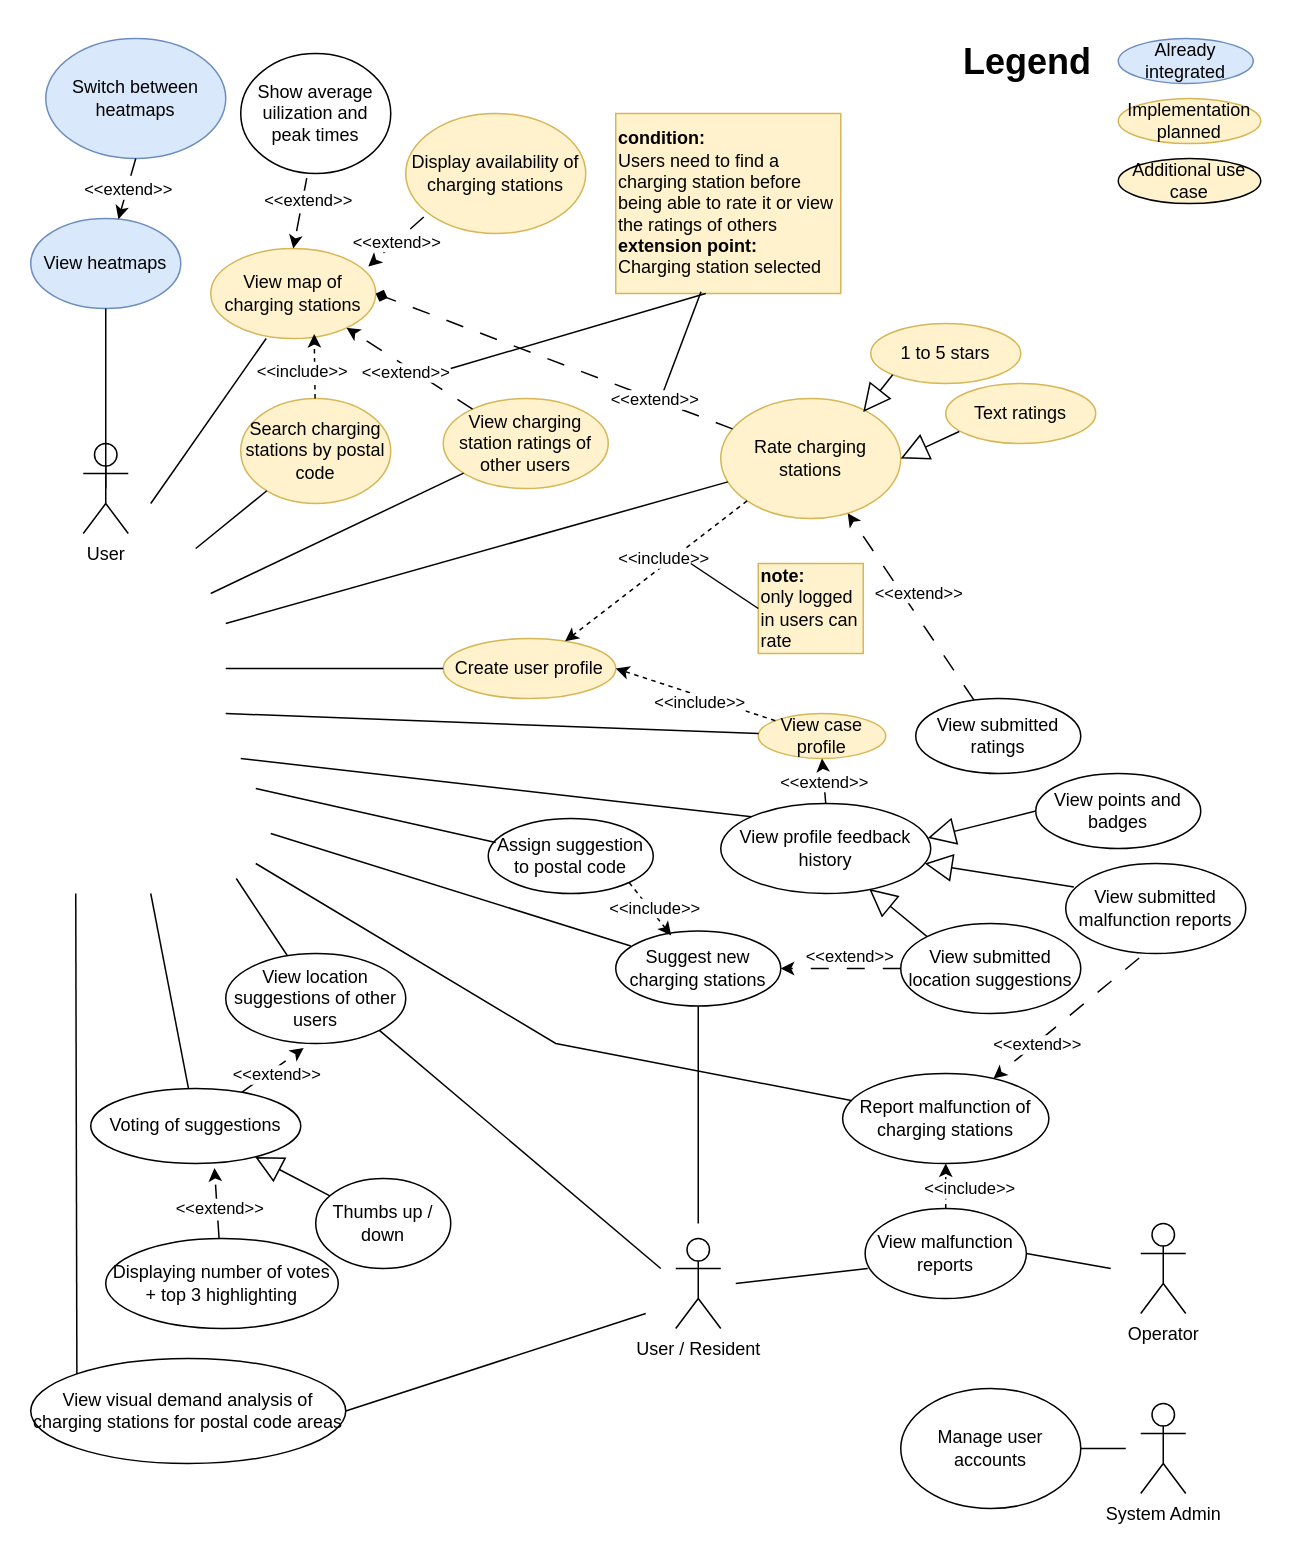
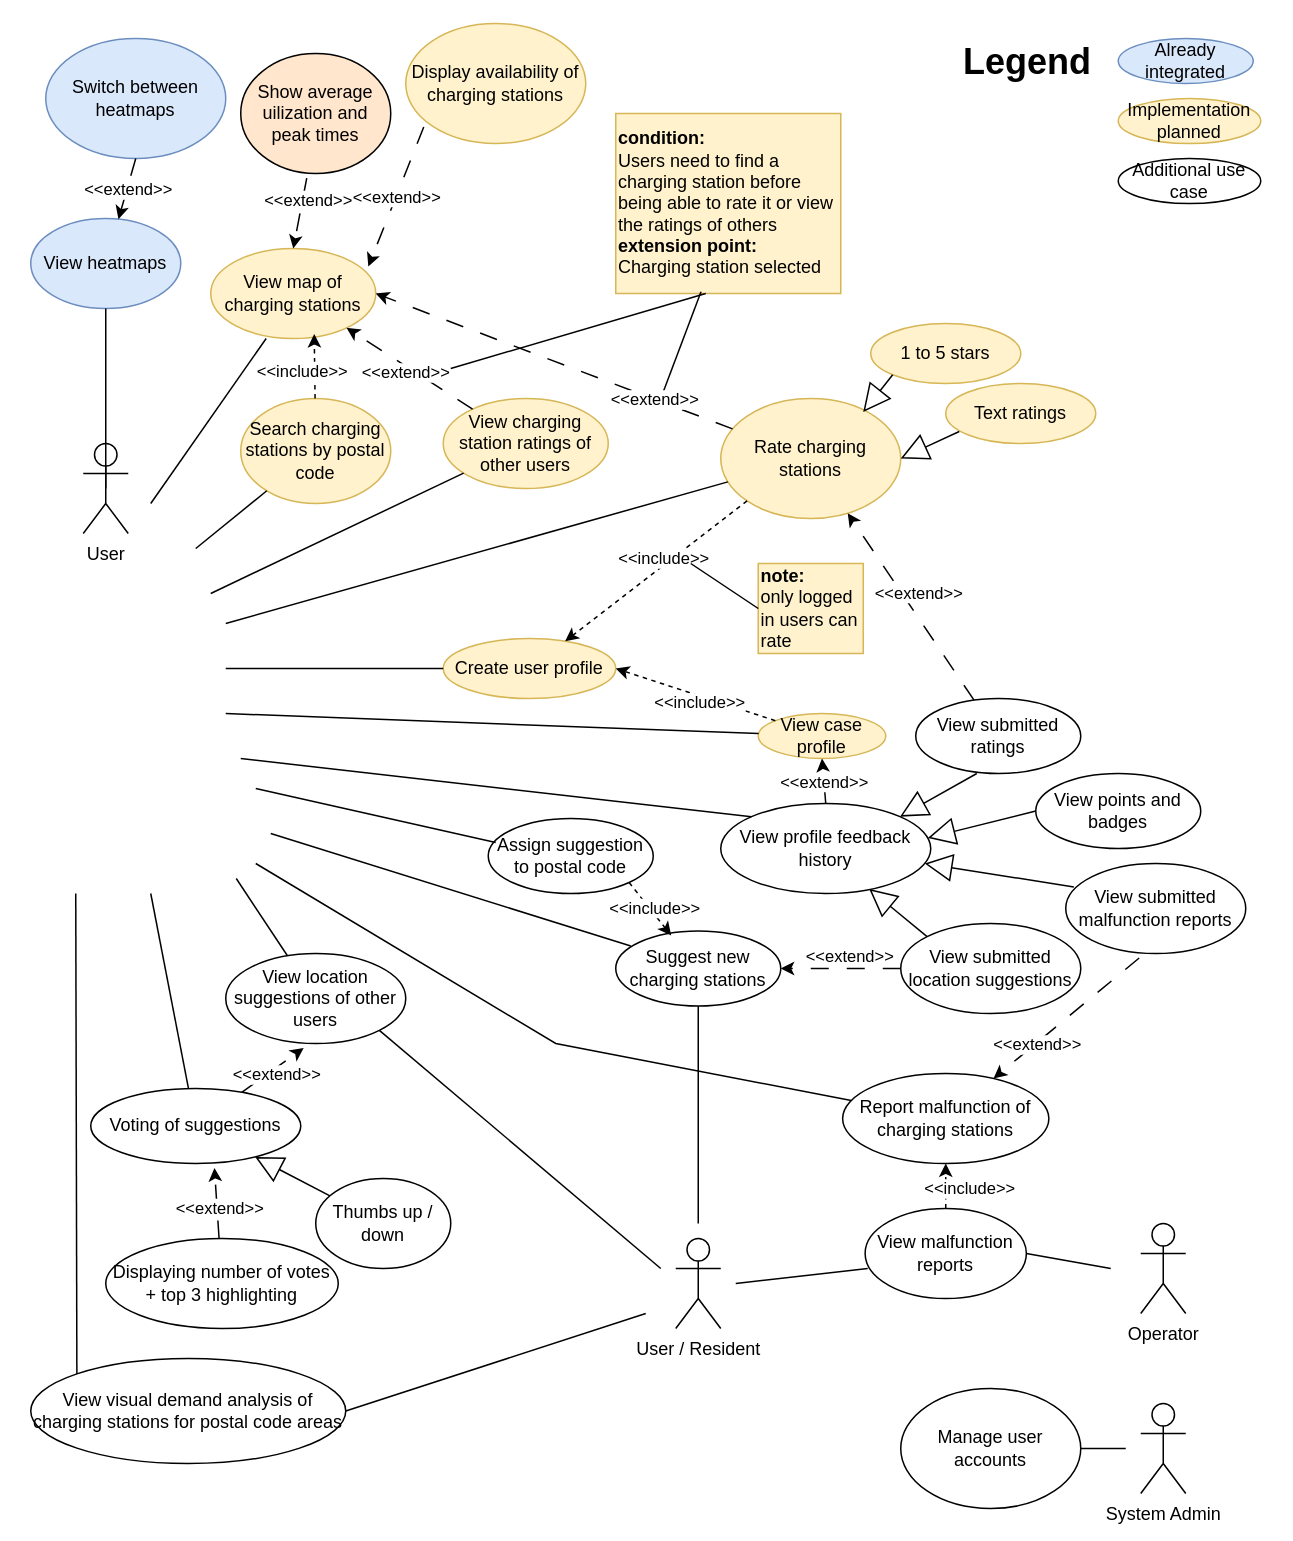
- <mxCell id="76" value="Show average uilization and peak times" style="ellipse;whiteSpace=wrap;html=1;" parent="1" vertex="1"><mxGeometry x="160" y="35" width="100" height="80" as="geometry" /></mxCell>
+ <mxCell id="76" value="Show average uilization and peak times" style="ellipse;whiteSpace=wrap;html=1;fillColor=#ffe6cc;" parent="1" vertex="1"><mxGeometry x="160" y="35" width="100" height="80" as="geometry" /></mxCell>
- <mxCell id="67" value="Display availability of charging stations" style="ellipse;whiteSpace=wrap;html=1;fillColor=#fff2cc;strokeColor=#d6b656;" parent="1" vertex="1"><mxGeometry x="270" y="75" width="120" height="80" as="geometry" /></mxCell>
+ <mxCell id="67" value="Display availability of charging stations" style="ellipse;whiteSpace=wrap;html=1;fillColor=#fff2cc;strokeColor=#d6b656;" parent="1" vertex="1"><mxGeometry x="270" y="15" width="120" height="80" as="geometry" /></mxCell>
- <mxCell id="28" value="Additional use case" style="ellipse;whiteSpace=wrap;html=1;fillColor=#fff2cc;" parent="1" vertex="1"><mxGeometry x="745" y="105" width="95" height="30" as="geometry" /></mxCell>
+ <mxCell id="28" value="Additional use case" style="ellipse;whiteSpace=wrap;html=1;" parent="1" vertex="1"><mxGeometry x="745" y="105" width="95" height="30" as="geometry" /></mxCell>
- <mxCell id="96" value="" style="endArrow=diamond;html=1;rounded=0;dashed=1;entryX=1;entryY=0.5;entryDx=0;entryDy=0;dashPattern=12 12;" edge="1" parent="1" source="14" target="68"><mxGeometry relative="1" as="geometry"><mxPoint x="372" y="249" as="sourcePoint" /><mxPoint x="288" y="195" as="targetPoint" /></mxGeometry></mxCell>
+ <mxCell id="96" value="" style="endArrow=classic;html=1;rounded=0;dashed=1;entryX=1;entryY=0.5;entryDx=0;entryDy=0;dashPattern=12 12;" edge="1" parent="1" source="14" target="68"><mxGeometry relative="1" as="geometry"><mxPoint x="372" y="249" as="sourcePoint" /><mxPoint x="288" y="195" as="targetPoint" /></mxGeometry></mxCell>
+ <mxCell id="38" value="" style="endArrow=block;endSize=16;endFill=0;html=1;rounded=0;exitX=0.37;exitY=1;exitDx=0;exitDy=0;exitPerimeter=0;entryX=1;entryY=0;entryDx=0;entryDy=0;" parent="1" source="37" target="31" edge="1"><mxGeometry width="160" relative="1" as="geometry"><mxPoint x="650" y="555" as="sourcePoint" /><mxPoint x="810" y="555" as="targetPoint" /></mxGeometry></mxCell>
